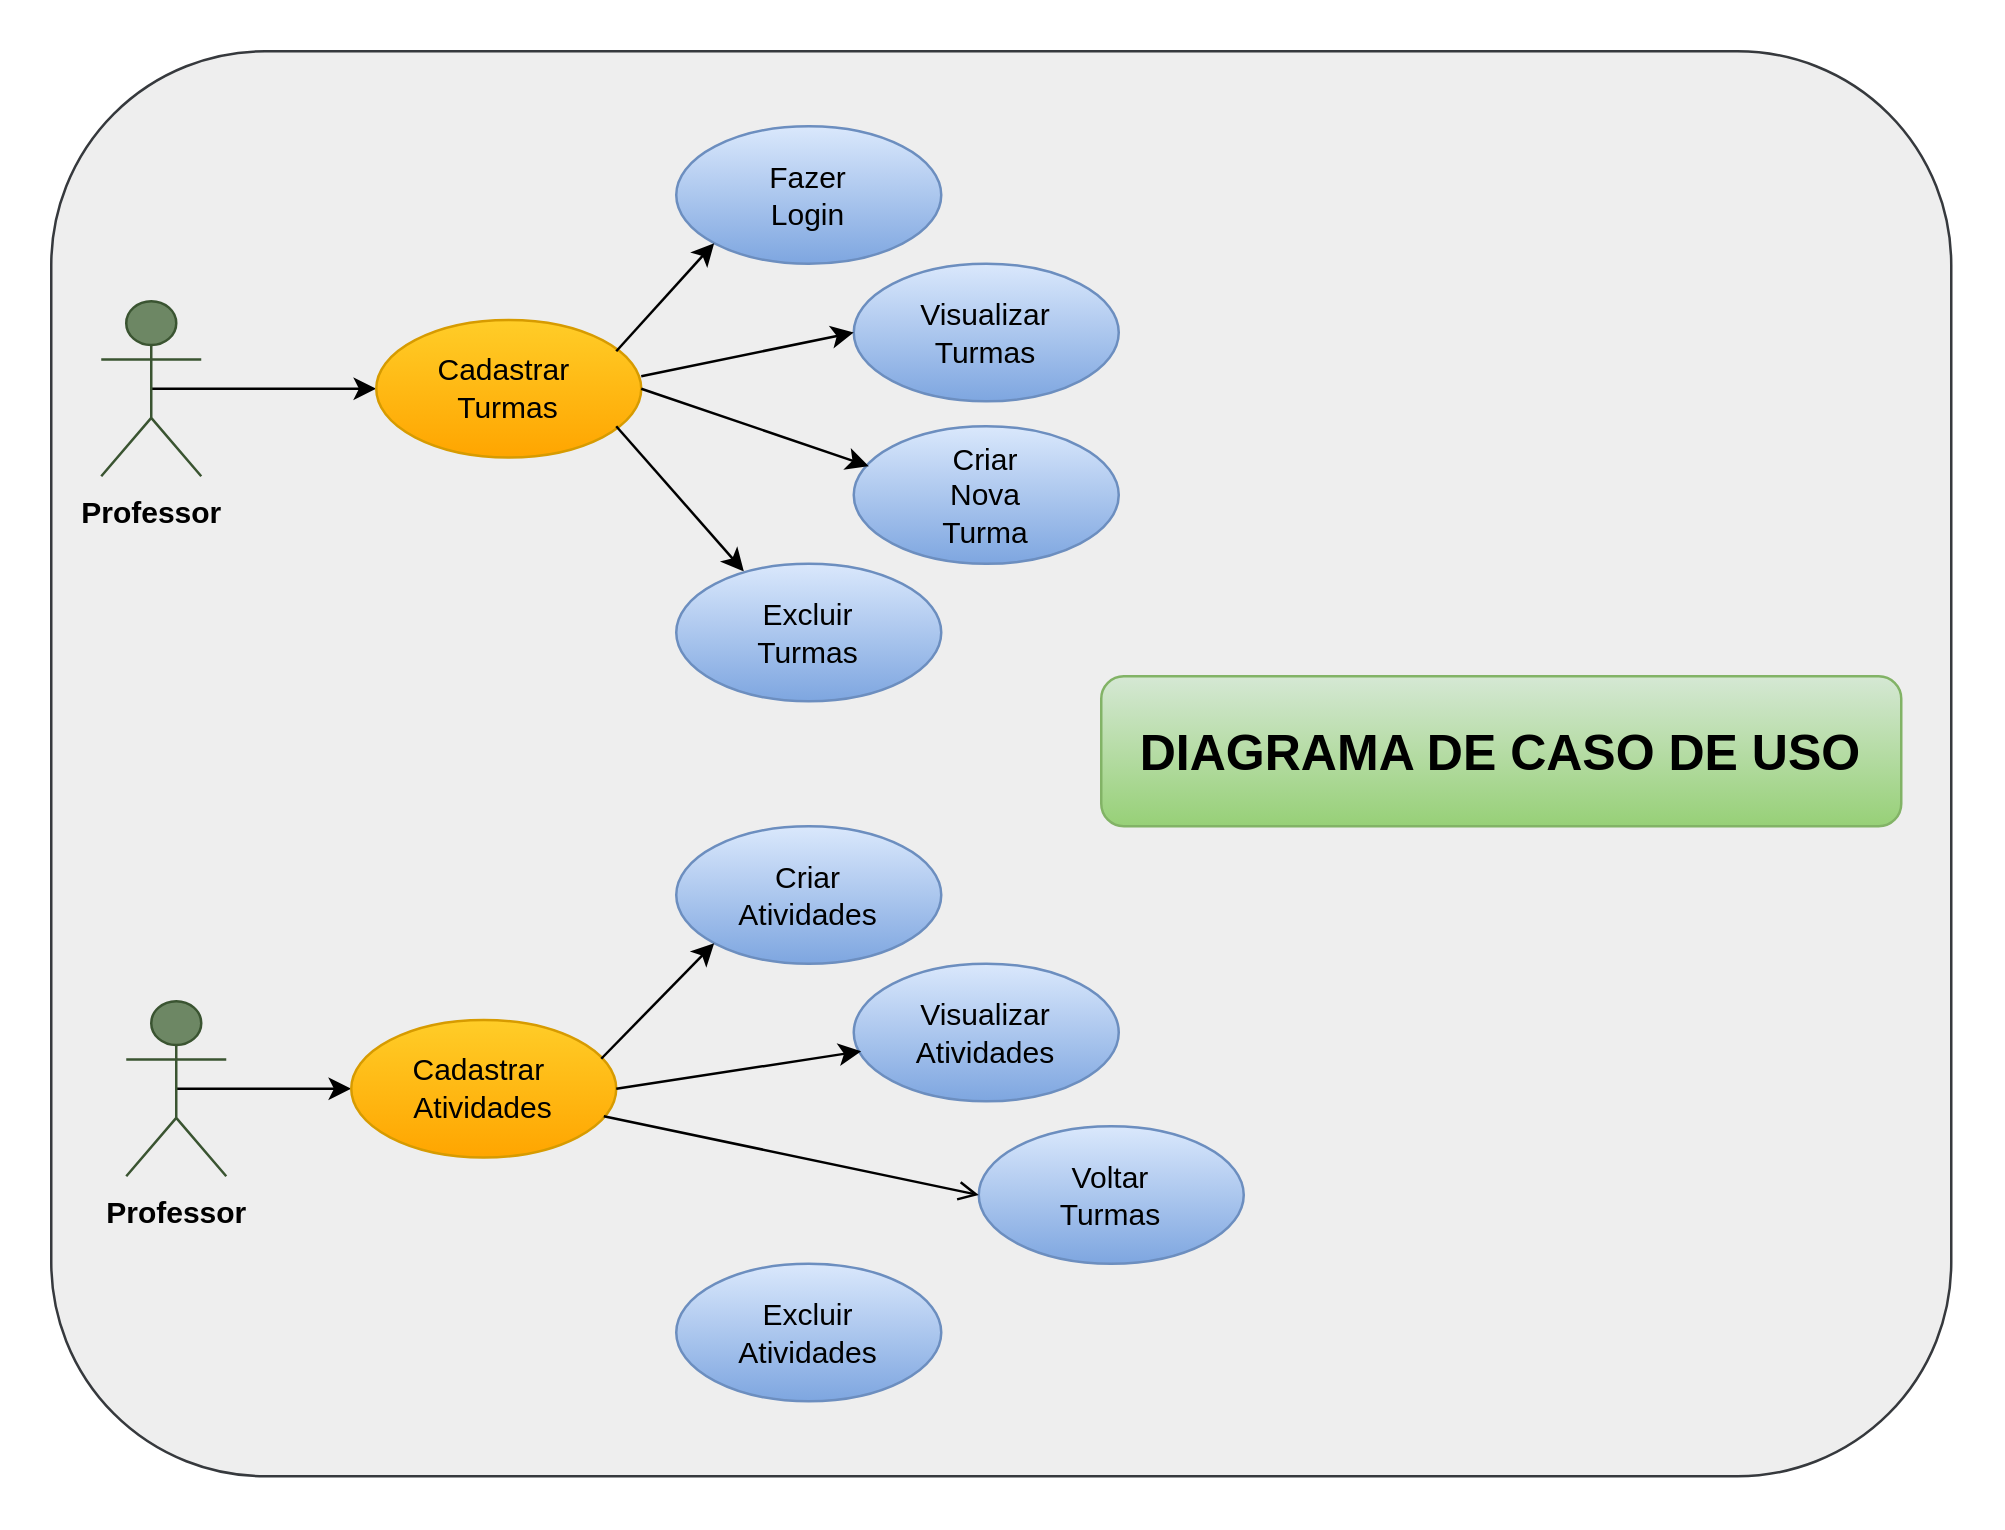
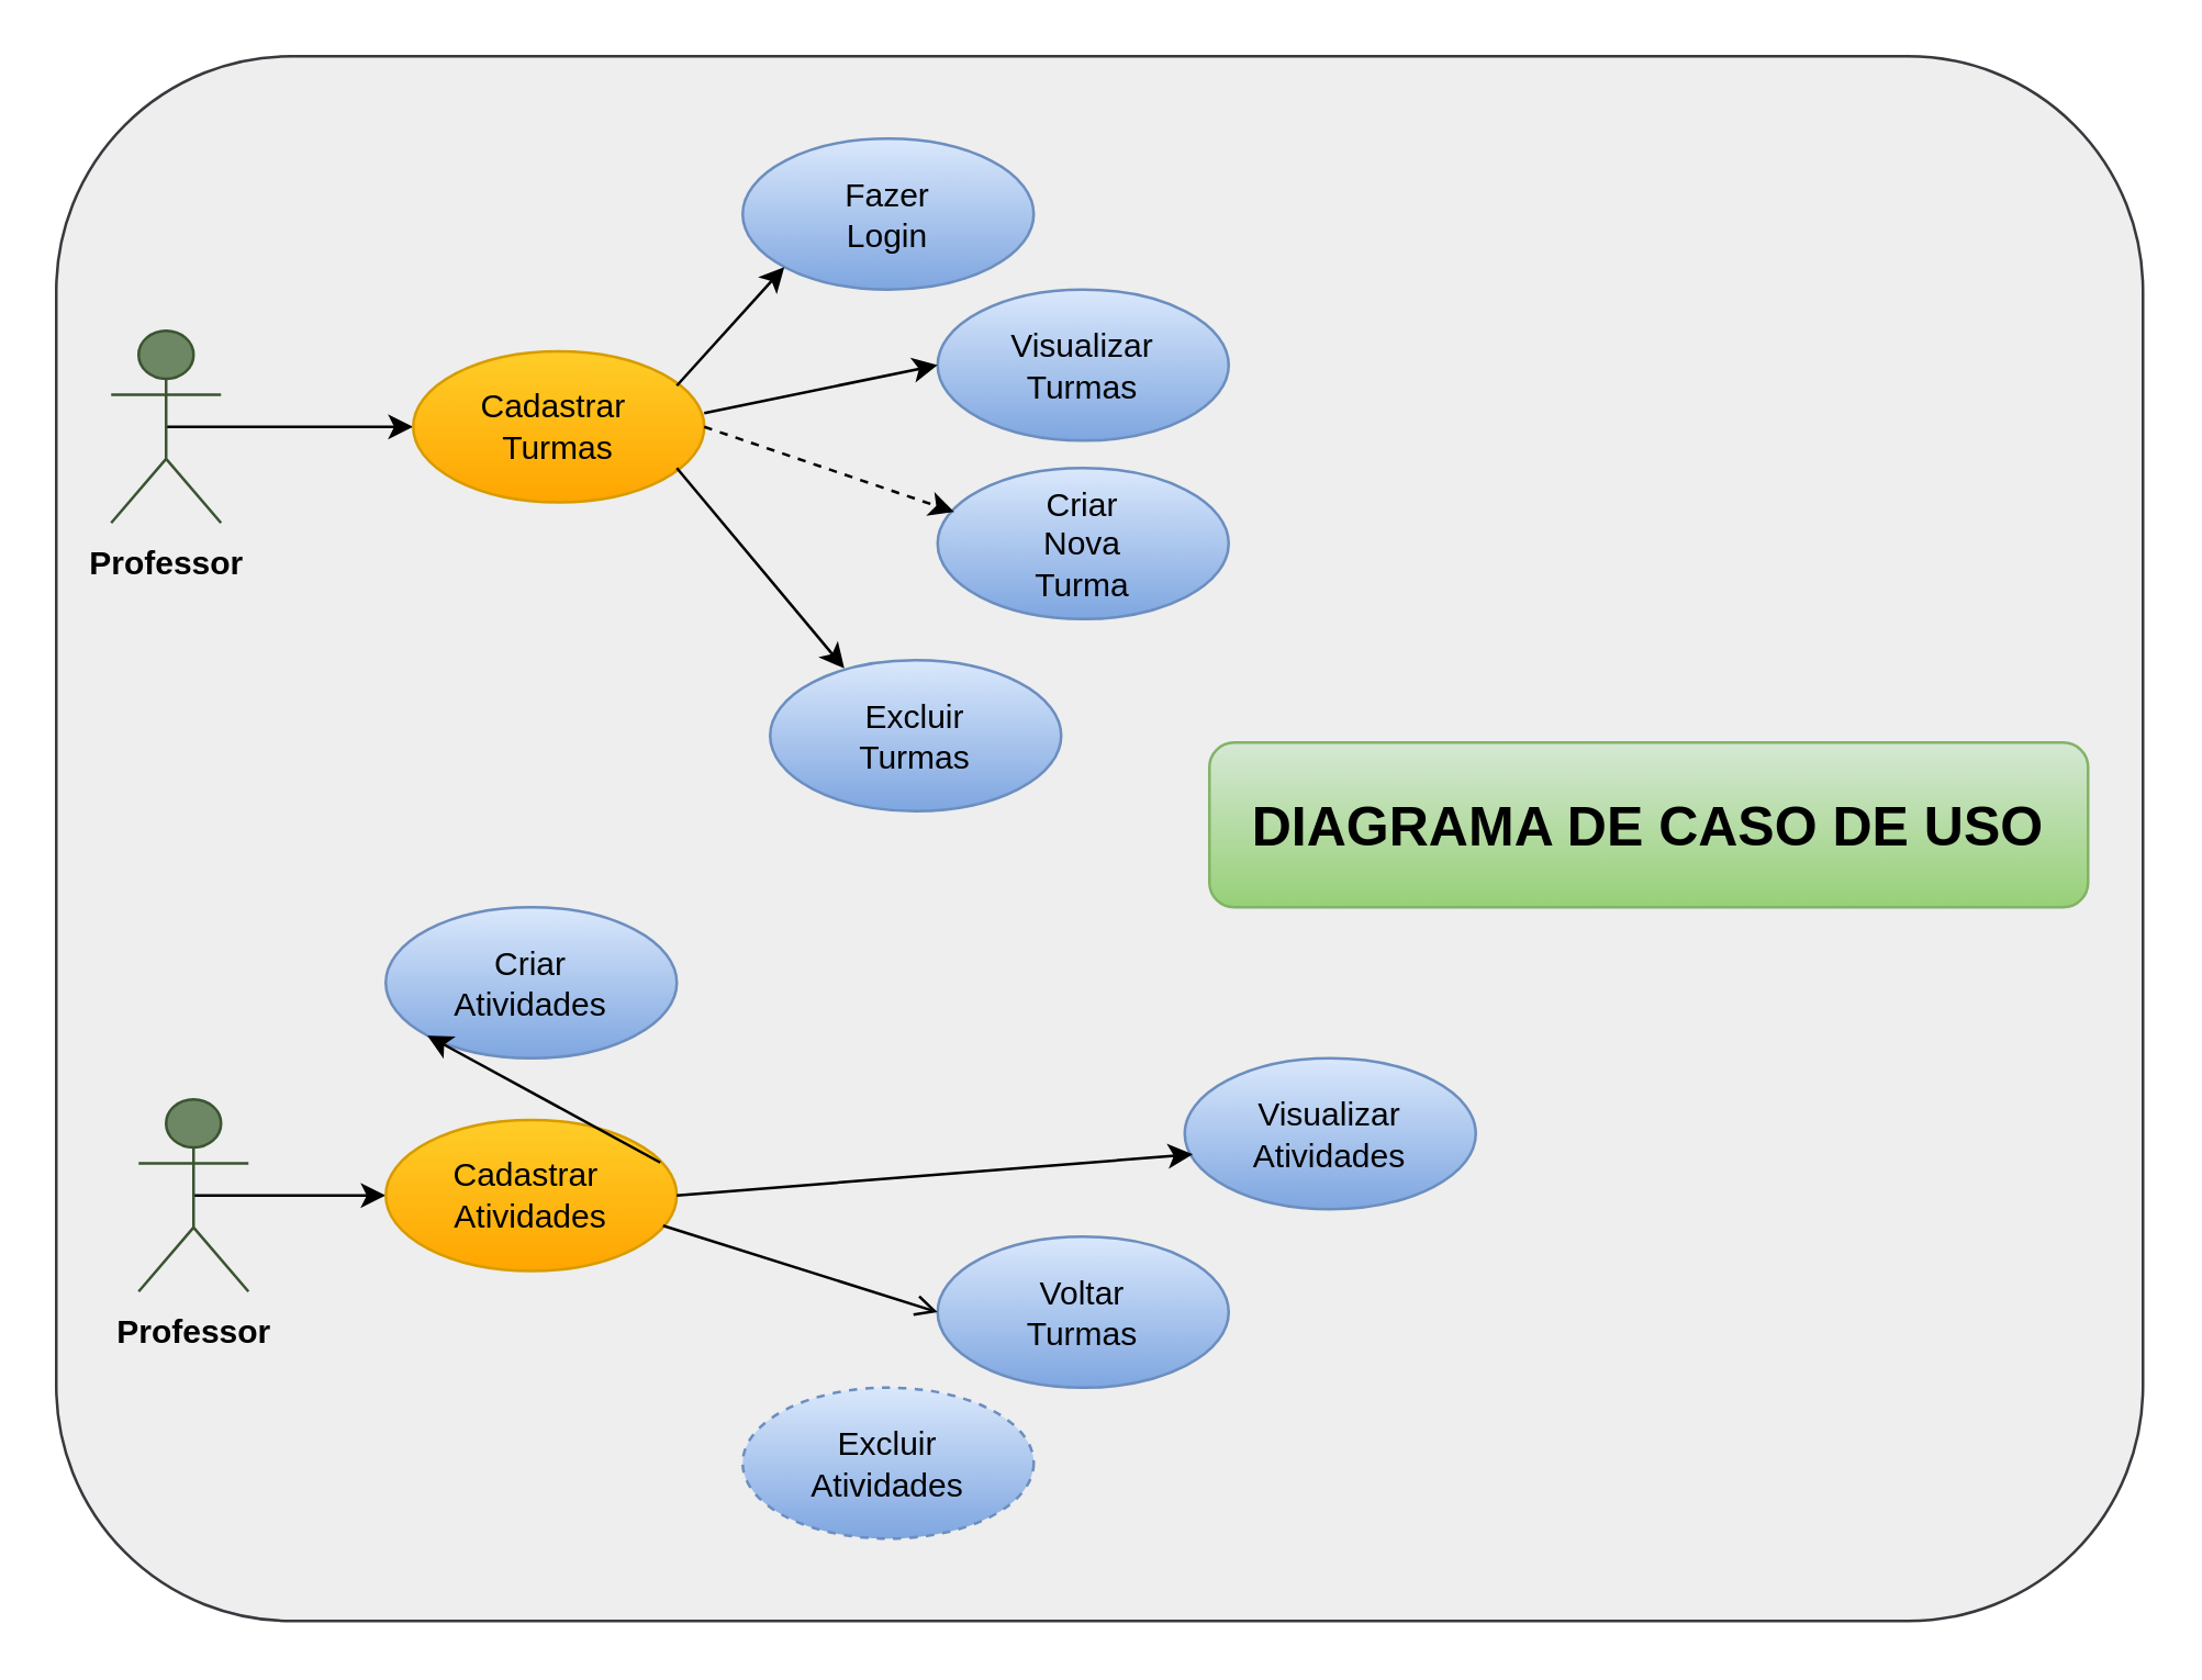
- <mxCell id="20" value="" style="endArrow=classic;html=1;rounded=0;entryX=0.057;entryY=0.291;entryDx=0;entryDy=0;exitX=1;exitY=0.5;exitDx=0;exitDy=0;entryPerimeter=0;" edge="1" parent="1" source="8" target="12"><mxGeometry width="50" height="50" relative="1" as="geometry"><mxPoint x="266" y="160" as="sourcePoint" /><mxPoint x="351" y="143" as="targetPoint" /></mxGeometry></mxCell>
+ <mxCell id="20" value="" style="endArrow=classic;html=1;rounded=0;entryX=0.057;entryY=0.291;entryDx=0;entryDy=0;exitX=1;exitY=0.5;exitDx=0;exitDy=0;entryPerimeter=0;dashed=1;" edge="1" parent="1" source="8" target="12"><mxGeometry width="50" height="50" relative="1" as="geometry"><mxPoint x="266" y="160" as="sourcePoint" /><mxPoint x="351" y="143" as="targetPoint" /></mxGeometry></mxCell>
- <mxCell id="13" value="Excluir&lt;div&gt;Turmas&lt;/div&gt;" style="ellipse;whiteSpace=wrap;html=1;fillColor=#dae8fc;gradientColor=#7ea6e0;strokeColor=#6c8ebf;" vertex="1" parent="1"><mxGeometry x="270" y="225" width="106" height="55" as="geometry" /></mxCell>
+ <mxCell id="13" value="Excluir&lt;div&gt;Turmas&lt;/div&gt;" style="ellipse;whiteSpace=wrap;html=1;fillColor=#dae8fc;gradientColor=#7ea6e0;strokeColor=#6c8ebf;" vertex="1" parent="1"><mxGeometry x="280" y="240" width="106" height="55" as="geometry" /></mxCell>
- <mxCell id="14" value="Criar&lt;div&gt;Atividades&lt;/div&gt;" style="ellipse;whiteSpace=wrap;html=1;fillColor=#dae8fc;gradientColor=#7ea6e0;strokeColor=#6c8ebf;" vertex="1" parent="1"><mxGeometry x="270" y="330" width="106" height="55" as="geometry" /></mxCell>
+ <mxCell id="14" value="Criar&lt;div&gt;Atividades&lt;/div&gt;" style="ellipse;whiteSpace=wrap;html=1;fillColor=#dae8fc;gradientColor=#7ea6e0;strokeColor=#6c8ebf;" vertex="1" parent="1"><mxGeometry x="140" y="330" width="106" height="55" as="geometry" /></mxCell>
- <mxCell id="15" value="Visualizar&lt;div&gt;Atividades&lt;/div&gt;" style="ellipse;whiteSpace=wrap;html=1;fillColor=#dae8fc;gradientColor=#7ea6e0;strokeColor=#6c8ebf;" vertex="1" parent="1"><mxGeometry x="341" y="385" width="106" height="55" as="geometry" /></mxCell>
+ <mxCell id="15" value="Visualizar&lt;div&gt;Atividades&lt;/div&gt;" style="ellipse;whiteSpace=wrap;html=1;fillColor=#dae8fc;gradientColor=#7ea6e0;strokeColor=#6c8ebf;" vertex="1" parent="1"><mxGeometry x="431" y="385" width="106" height="55" as="geometry" /></mxCell>
- <mxCell id="16" value="Voltar&lt;div&gt;Turmas&lt;/div&gt;" style="ellipse;whiteSpace=wrap;html=1;fillColor=#dae8fc;gradientColor=#7ea6e0;strokeColor=#6c8ebf;" vertex="1" parent="1"><mxGeometry x="391" y="450" width="106" height="55" as="geometry" /></mxCell>
+ <mxCell id="16" value="Voltar&lt;div&gt;Turmas&lt;/div&gt;" style="ellipse;whiteSpace=wrap;html=1;fillColor=#dae8fc;gradientColor=#7ea6e0;strokeColor=#6c8ebf;" vertex="1" parent="1"><mxGeometry x="341" y="450" width="106" height="55" as="geometry" /></mxCell>
- <mxCell id="17" value="Excluir&lt;div&gt;Atividades&lt;/div&gt;" style="ellipse;whiteSpace=wrap;html=1;fillColor=#dae8fc;gradientColor=#7ea6e0;strokeColor=#6c8ebf;" vertex="1" parent="1"><mxGeometry x="270" y="505" width="106" height="55" as="geometry" /></mxCell>
+ <mxCell id="17" value="Excluir&lt;div&gt;Atividades&lt;/div&gt;" style="ellipse;whiteSpace=wrap;html=1;fillColor=#dae8fc;gradientColor=#7ea6e0;strokeColor=#6c8ebf;dashed=1;" vertex="1" parent="1"><mxGeometry x="270" y="505" width="106" height="55" as="geometry" /></mxCell>
